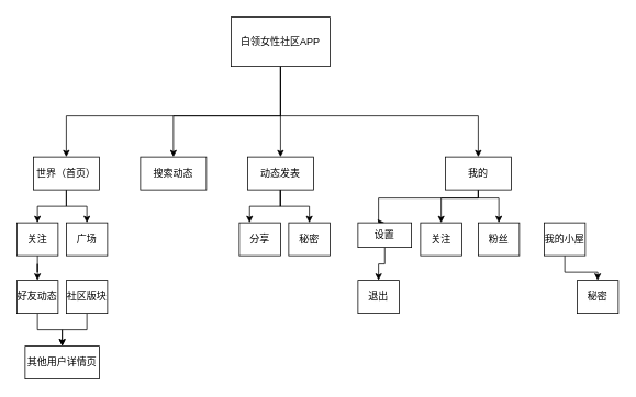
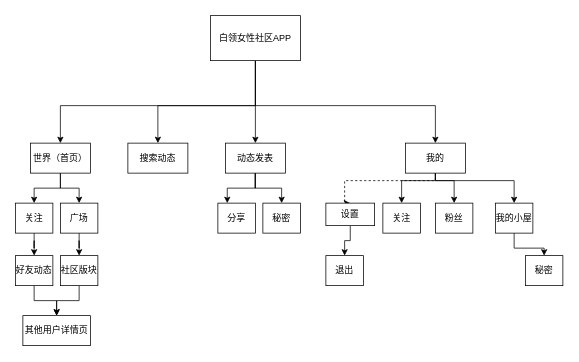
- <mxCell id="9" style="edgeStyle=orthogonalEdgeStyle;rounded=0;orthogonalLoop=1;jettySize=auto;html=1;entryX=0.5;entryY=0;entryDx=0;entryDy=0;" parent="1" source="13" target="26" edge="1"><mxGeometry relative="1" as="geometry"><Array as="points"><mxPoint x="580" y="240" /><mxPoint x="459" y="240" /></Array></mxGeometry></mxCell>
+ <mxCell id="9" style="edgeStyle=orthogonalEdgeStyle;rounded=0;orthogonalLoop=1;jettySize=auto;html=1;entryX=0.5;entryY=0;entryDx=0;entryDy=0;dashed=1;" parent="1" source="13" target="26" edge="1"><mxGeometry relative="1" as="geometry"><Array as="points"><mxPoint x="580" y="240" /><mxPoint x="459" y="240" /></Array></mxGeometry></mxCell>
+ <mxCell id="12" style="edgeStyle=orthogonalEdgeStyle;rounded=0;orthogonalLoop=1;jettySize=auto;html=1;entryX=0.5;entryY=0;entryDx=0;entryDy=0;" parent="1" source="13" target="31" edge="1"><mxGeometry relative="1" as="geometry"><Array as="points"><mxPoint x="580" y="240" /><mxPoint x="685" y="240" /></Array></mxGeometry></mxCell>
+ <mxCell id="16" style="edgeStyle=orthogonalEdgeStyle;rounded=0;orthogonalLoop=1;jettySize=auto;html=1;entryX=0.5;entryY=0;entryDx=0;entryDy=0;" parent="1" source="17" target="21" edge="1"><mxGeometry relative="1" as="geometry" /></mxCell>
